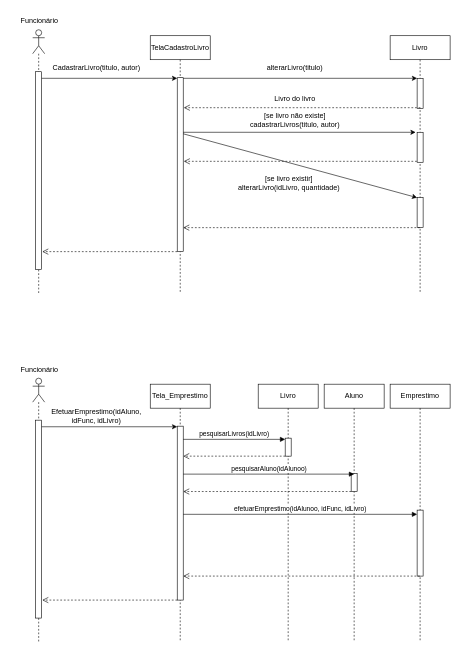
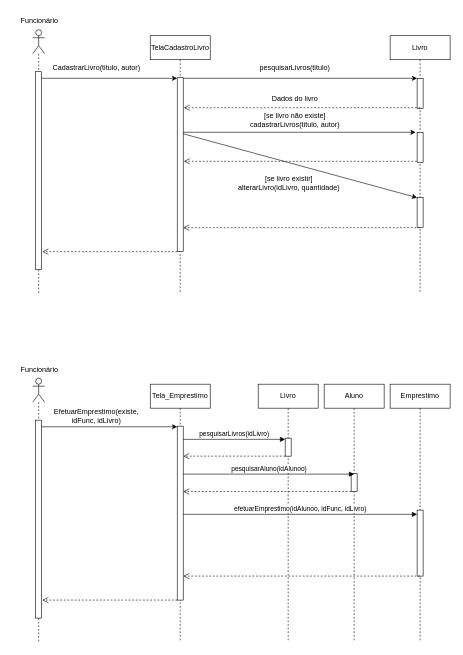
- <mxCell id="43" value="alterarLivro(titulo)" style="text;html=1;align=center;verticalAlign=middle;resizable=0;points=[];autosize=1;strokeColor=none;fillColor=none;" vertex="1" parent="1"><mxGeometry x="421" y="98" width="140" height="30" as="geometry" /></mxCell>
+ <mxCell id="43" value="pesquisarLivros(titulo)" style="text;html=1;align=center;verticalAlign=middle;resizable=0;points=[];autosize=1;strokeColor=none;fillColor=none;" vertex="1" parent="1"><mxGeometry x="421" y="98" width="140" height="30" as="geometry" /></mxCell>
- <mxCell id="42" value="Livro do livro" style="text;html=1;align=center;verticalAlign=middle;resizable=0;points=[];autosize=1;strokeColor=none;fillColor=none;" vertex="1" parent="1"><mxGeometry x="441" y="150" width="100" height="30" as="geometry" /></mxCell>
+ <mxCell id="42" value="Dados do livro" style="text;html=1;align=center;verticalAlign=middle;resizable=0;points=[];autosize=1;strokeColor=none;fillColor=none;" vertex="1" parent="1"><mxGeometry x="441" y="150" width="100" height="30" as="geometry" /></mxCell>
- <mxCell id="23" value="EfetuarEmprestimo(idAluno,&lt;div&gt;idFunc, idLivro)&lt;/div&gt;" style="text;html=1;align=center;verticalAlign=middle;resizable=0;points=[];autosize=1;strokeColor=none;fillColor=none;" parent="1" vertex="1"><mxGeometry x="75" y="674" width="170" height="40" as="geometry" /></mxCell>
+ <mxCell id="23" value="EfetuarEmprestimo(existe,&lt;div&gt;idFunc, idLivro)&lt;/div&gt;" style="text;html=1;align=center;verticalAlign=middle;resizable=0;points=[];autosize=1;strokeColor=none;fillColor=none;" parent="1" vertex="1"><mxGeometry x="75" y="674" width="170" height="40" as="geometry" /></mxCell>
